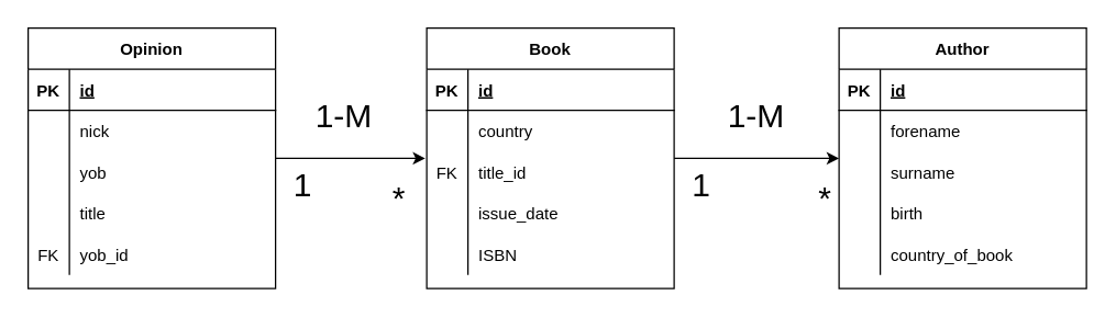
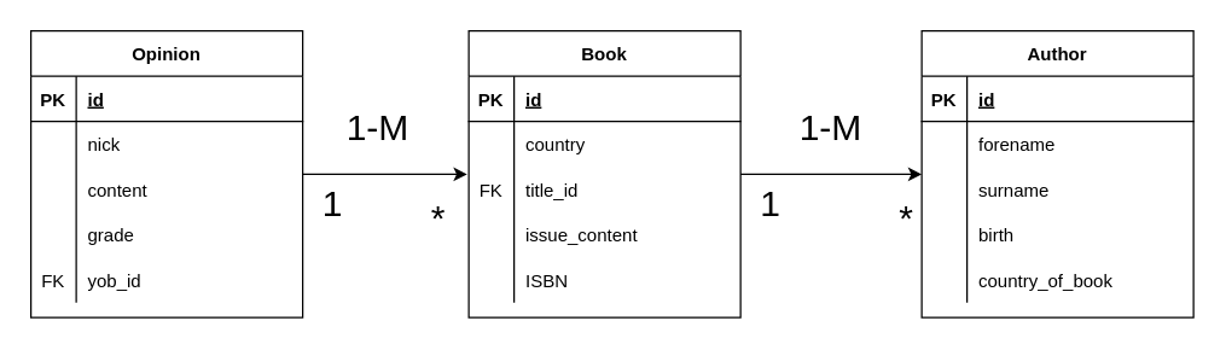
- <mxCell id="49" value="yob" style="shape=partialRectangle;connectable=0;fillColor=none;top=0;left=0;bottom=0;right=0;align=left;spacingLeft=6;overflow=hidden;fontSize=12;" vertex="1" parent="47"><mxGeometry x="30" width="150" height="30" as="geometry"><mxRectangle width="150" height="30" as="alternateBounds" /></mxGeometry></mxCell>
+ <mxCell id="49" value="content" style="shape=partialRectangle;connectable=0;fillColor=none;top=0;left=0;bottom=0;right=0;align=left;spacingLeft=6;overflow=hidden;fontSize=12;" vertex="1" parent="47"><mxGeometry x="30" width="150" height="30" as="geometry"><mxRectangle width="150" height="30" as="alternateBounds" /></mxGeometry></mxCell>
- <mxCell id="52" value="title" style="shape=partialRectangle;connectable=0;fillColor=none;top=0;left=0;bottom=0;right=0;align=left;spacingLeft=6;overflow=hidden;fontSize=12;" vertex="1" parent="50"><mxGeometry x="30" width="150" height="30" as="geometry"><mxRectangle width="150" height="30" as="alternateBounds" /></mxGeometry></mxCell>
+ <mxCell id="52" value="grade" style="shape=partialRectangle;connectable=0;fillColor=none;top=0;left=0;bottom=0;right=0;align=left;spacingLeft=6;overflow=hidden;fontSize=12;" vertex="1" parent="50"><mxGeometry x="30" width="150" height="30" as="geometry"><mxRectangle width="150" height="30" as="alternateBounds" /></mxGeometry></mxCell>
- <mxCell id="19" value="issue_date" style="shape=partialRectangle;connectable=0;fillColor=none;top=0;left=0;bottom=0;right=0;align=left;spacingLeft=6;overflow=hidden;fontSize=12;" vertex="1" parent="17"><mxGeometry x="30" width="150" height="30" as="geometry"><mxRectangle width="150" height="30" as="alternateBounds" /></mxGeometry></mxCell>
+ <mxCell id="19" value="issue_content" style="shape=partialRectangle;connectable=0;fillColor=none;top=0;left=0;bottom=0;right=0;align=left;spacingLeft=6;overflow=hidden;fontSize=12;" vertex="1" parent="17"><mxGeometry x="30" width="150" height="30" as="geometry"><mxRectangle width="150" height="30" as="alternateBounds" /></mxGeometry></mxCell>
